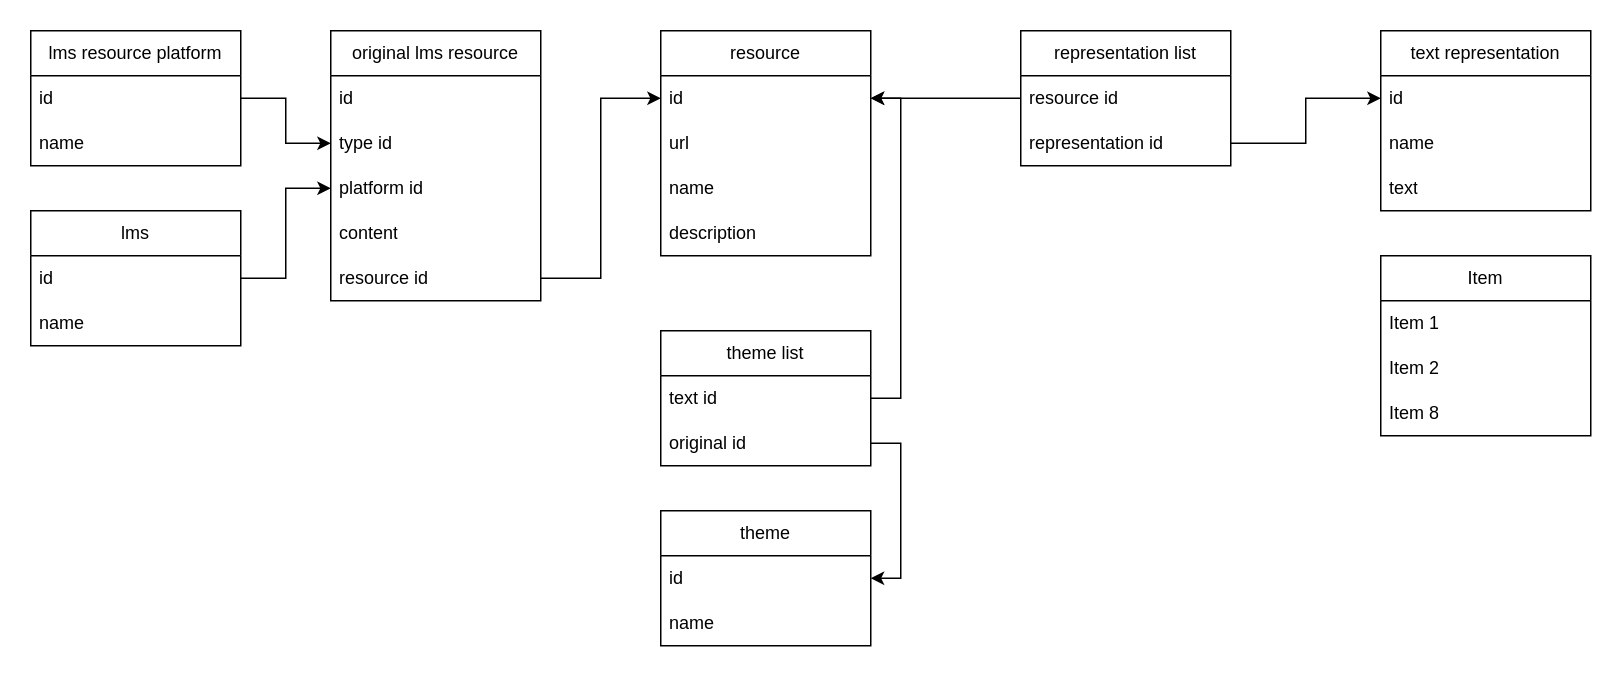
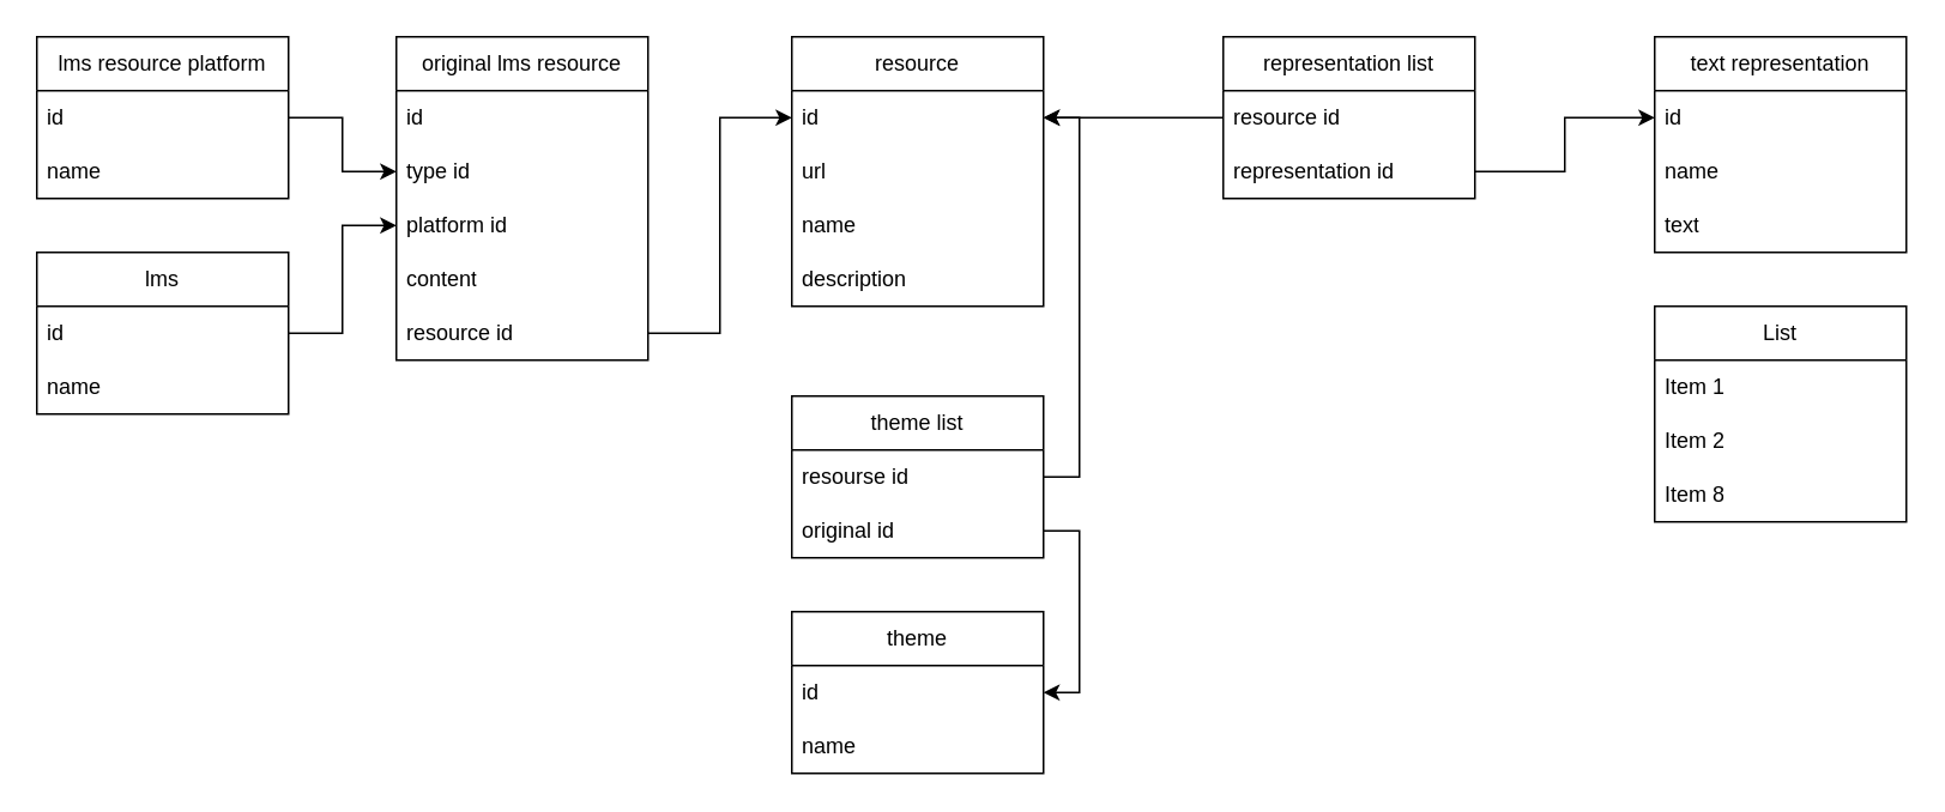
- <mxCell id="39" value="Item" style="swimlane;fontStyle=0;childLayout=stackLayout;horizontal=1;startSize=30;horizontalStack=0;resizeParent=1;resizeParentMax=0;resizeLast=0;collapsible=1;marginBottom=0;whiteSpace=wrap;html=1;" vertex="1" parent="1"><mxGeometry x="920" y="170" width="140" height="120" as="geometry" /></mxCell>
+ <mxCell id="39" value="List" style="swimlane;fontStyle=0;childLayout=stackLayout;horizontal=1;startSize=30;horizontalStack=0;resizeParent=1;resizeParentMax=0;resizeLast=0;collapsible=1;marginBottom=0;whiteSpace=wrap;html=1;" vertex="1" parent="1"><mxGeometry x="920" y="170" width="140" height="120" as="geometry" /></mxCell>
- <mxCell id="31" value="text id" style="text;strokeColor=none;fillColor=none;align=left;verticalAlign=middle;spacingLeft=4;spacingRight=4;overflow=hidden;points=[[0,0.5],[1,0.5]];portConstraint=eastwest;rotatable=0;whiteSpace=wrap;html=1;" vertex="1" parent="30"><mxGeometry y="30" width="140" height="30" as="geometry" /></mxCell>
+ <mxCell id="31" value="resourse id" style="text;strokeColor=none;fillColor=none;align=left;verticalAlign=middle;spacingLeft=4;spacingRight=4;overflow=hidden;points=[[0,0.5],[1,0.5]];portConstraint=eastwest;rotatable=0;whiteSpace=wrap;html=1;" vertex="1" parent="30"><mxGeometry y="30" width="140" height="30" as="geometry" /></mxCell>
